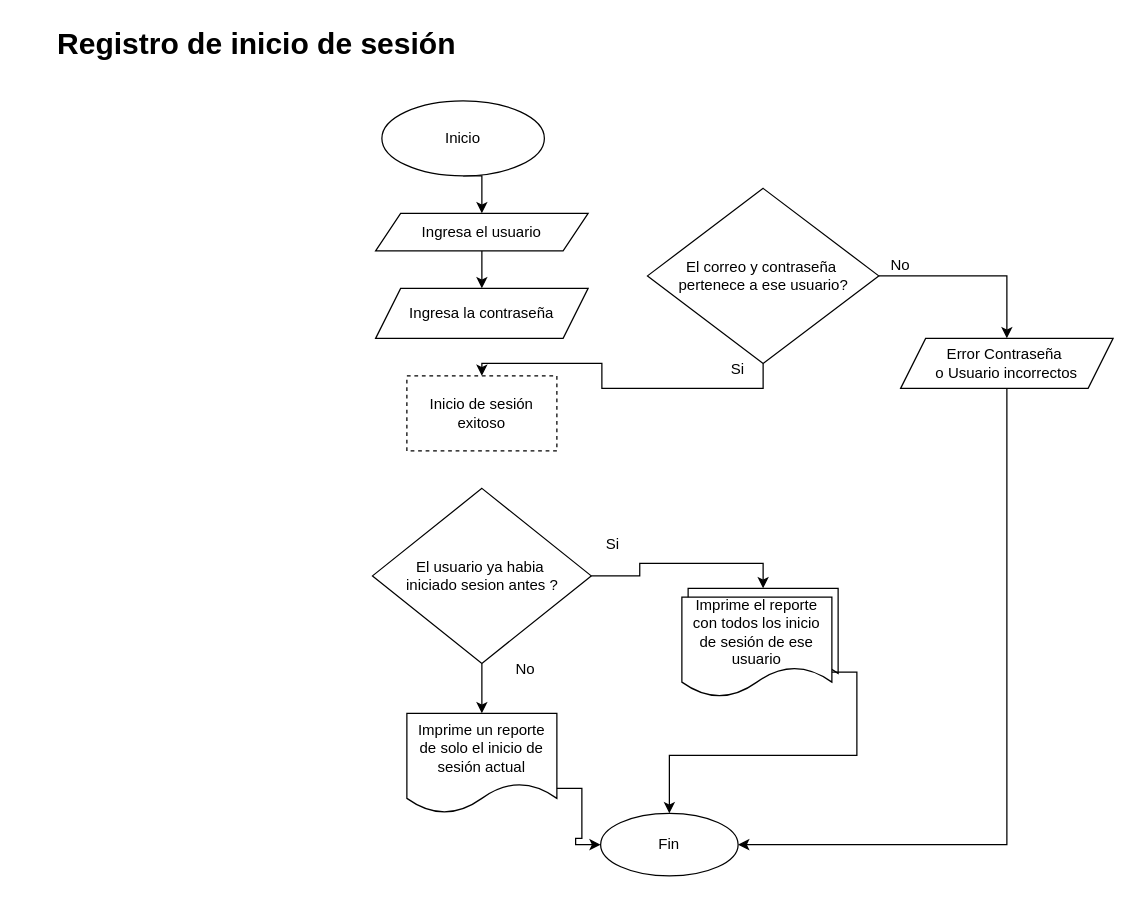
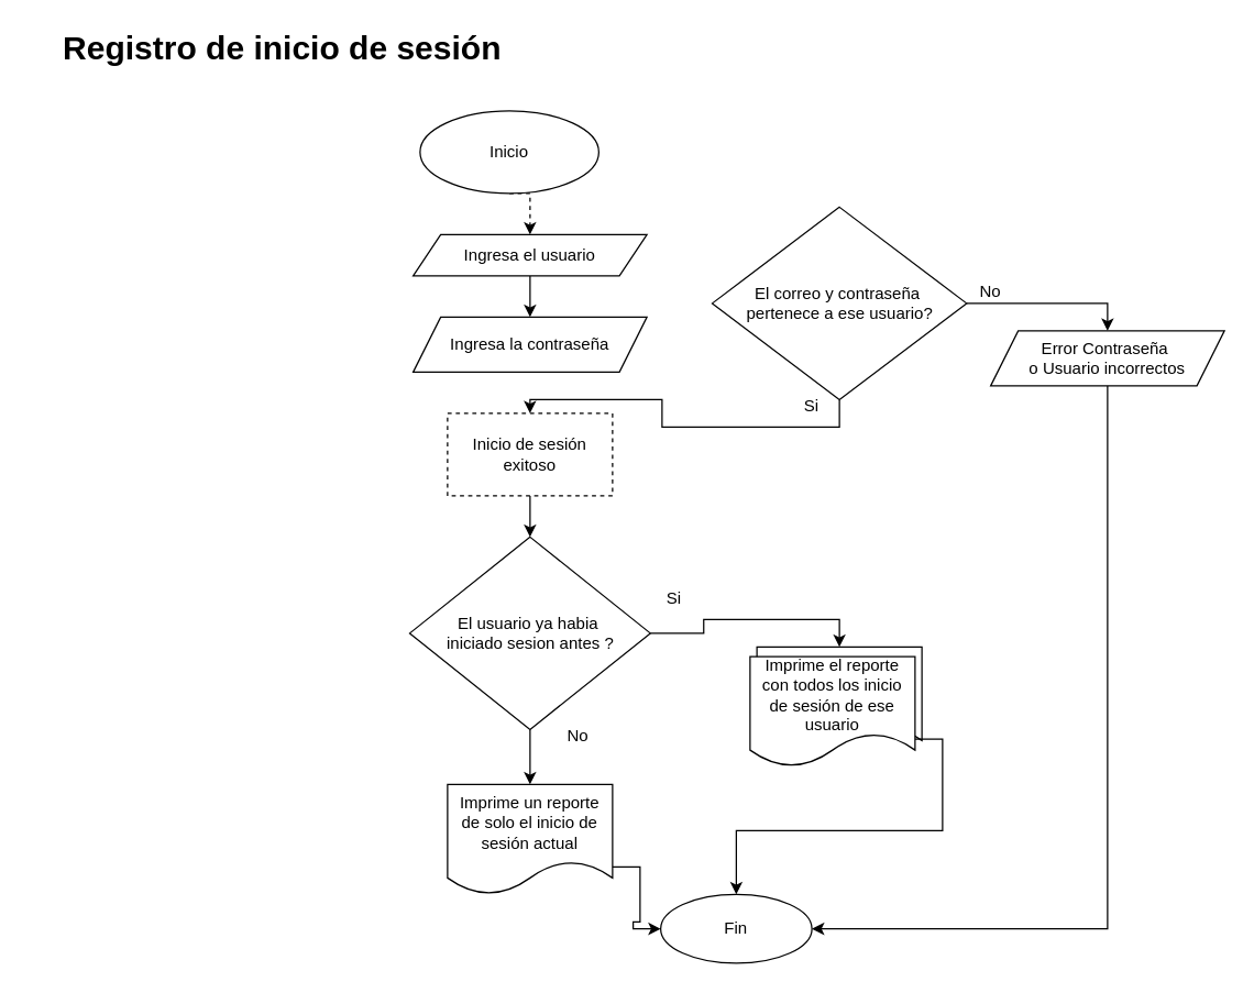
- <mxCell id="3" style="edgeStyle=orthogonalEdgeStyle;rounded=0;orthogonalLoop=1;jettySize=auto;html=1;exitX=0.5;exitY=1;exitDx=0;exitDy=0;entryX=0.5;entryY=0;entryDx=0;entryDy=0;" edge="1" parent="1" source="4" target="6"><mxGeometry relative="1" as="geometry" /></mxCell>
+ <mxCell id="3" style="edgeStyle=orthogonalEdgeStyle;rounded=0;orthogonalLoop=1;jettySize=auto;html=1;exitX=0.5;exitY=1;exitDx=0;exitDy=0;entryX=0.5;entryY=0;entryDx=0;entryDy=0;dashed=1;" edge="1" parent="1" source="4" target="6"><mxGeometry relative="1" as="geometry" /></mxCell>
- <mxCell id="25" value="Error Contraseña&amp;nbsp;&lt;div&gt;o Usuario incorrectos&lt;/div&gt;" style="shape=parallelogram;perimeter=parallelogramPerimeter;whiteSpace=wrap;html=1;fixedSize=1;" vertex="1" parent="1"><mxGeometry x="720" y="270" width="170" height="40" as="geometry" /></mxCell>
+ <mxCell id="25" value="Error Contraseña&amp;nbsp;&lt;div&gt;o Usuario incorrectos&lt;/div&gt;" style="shape=parallelogram;perimeter=parallelogramPerimeter;whiteSpace=wrap;html=1;fixedSize=1;" vertex="1" parent="1"><mxGeometry x="720" y="240" width="170" height="40" as="geometry" /></mxCell>
+ <mxCell id="8" style="edgeStyle=orthogonalEdgeStyle;rounded=0;orthogonalLoop=1;jettySize=auto;html=1;exitX=0.5;exitY=1;exitDx=0;exitDy=0;entryX=0.5;entryY=0;entryDx=0;entryDy=0;" edge="1" parent="1" source="9" target="12"><mxGeometry relative="1" as="geometry" /></mxCell>
